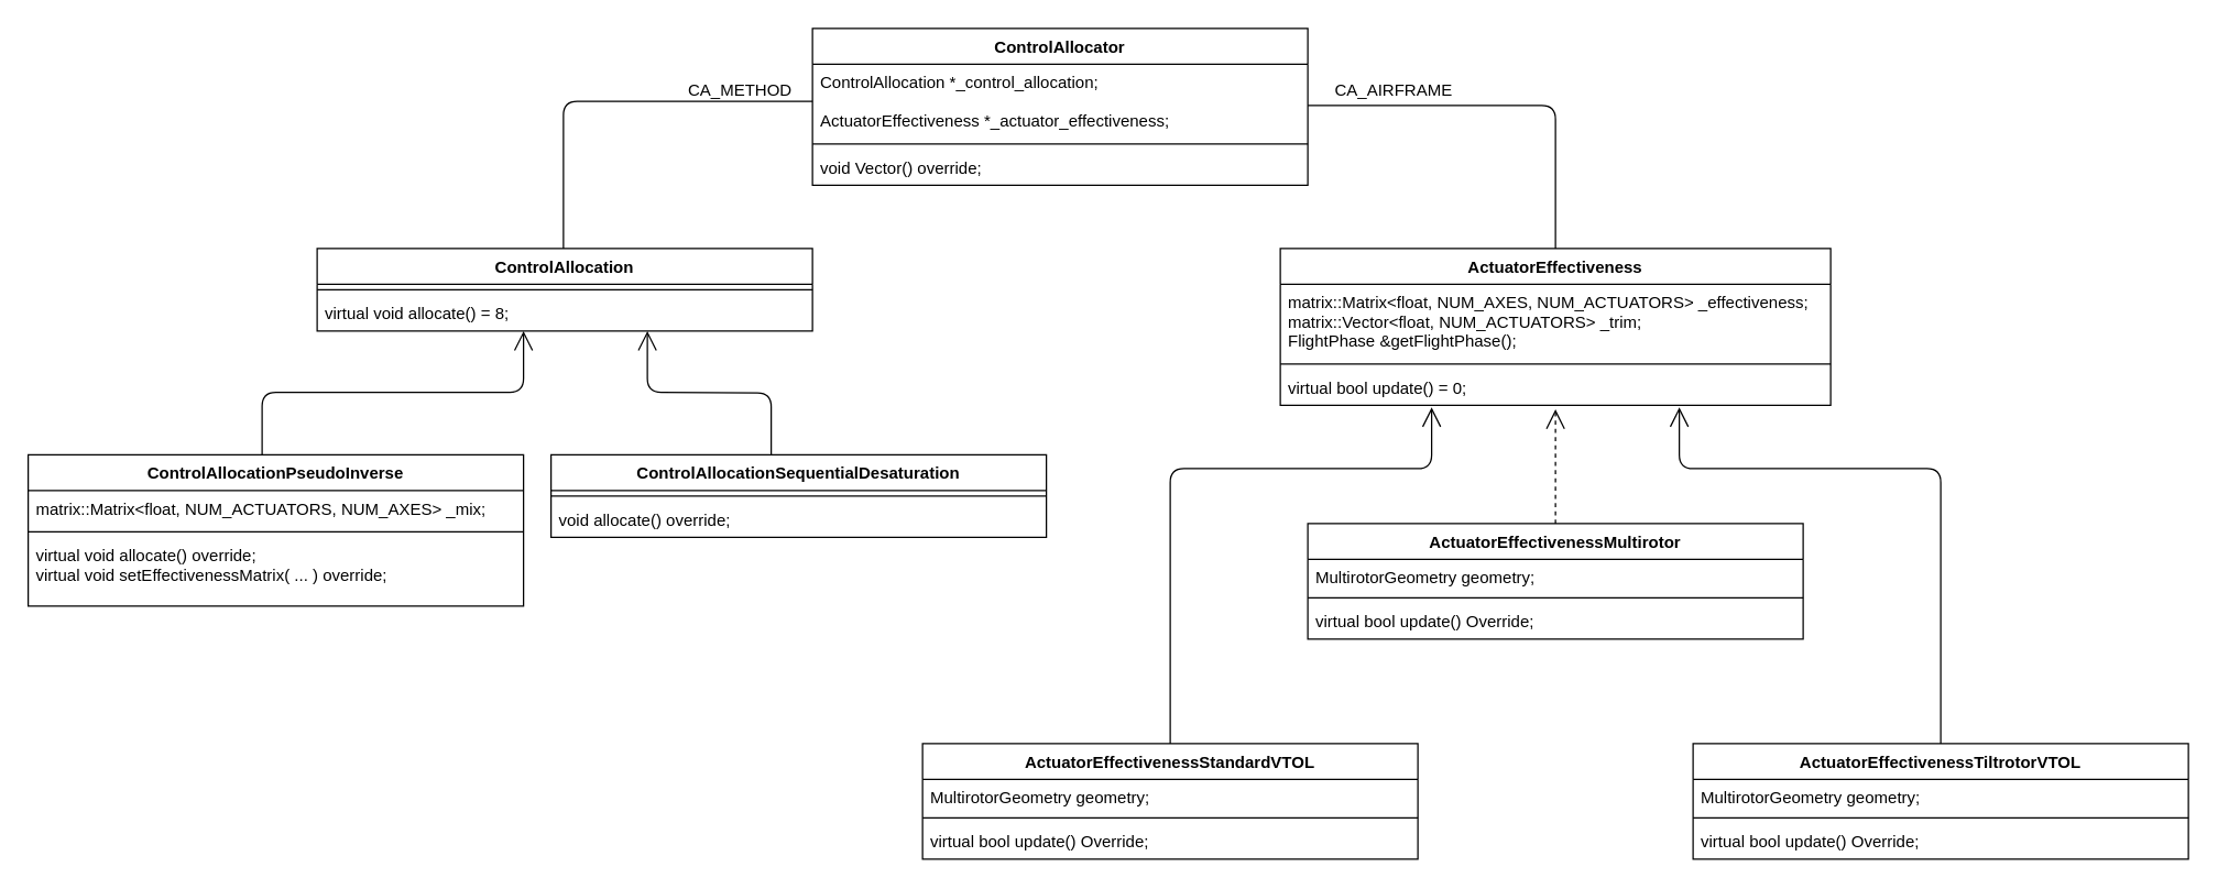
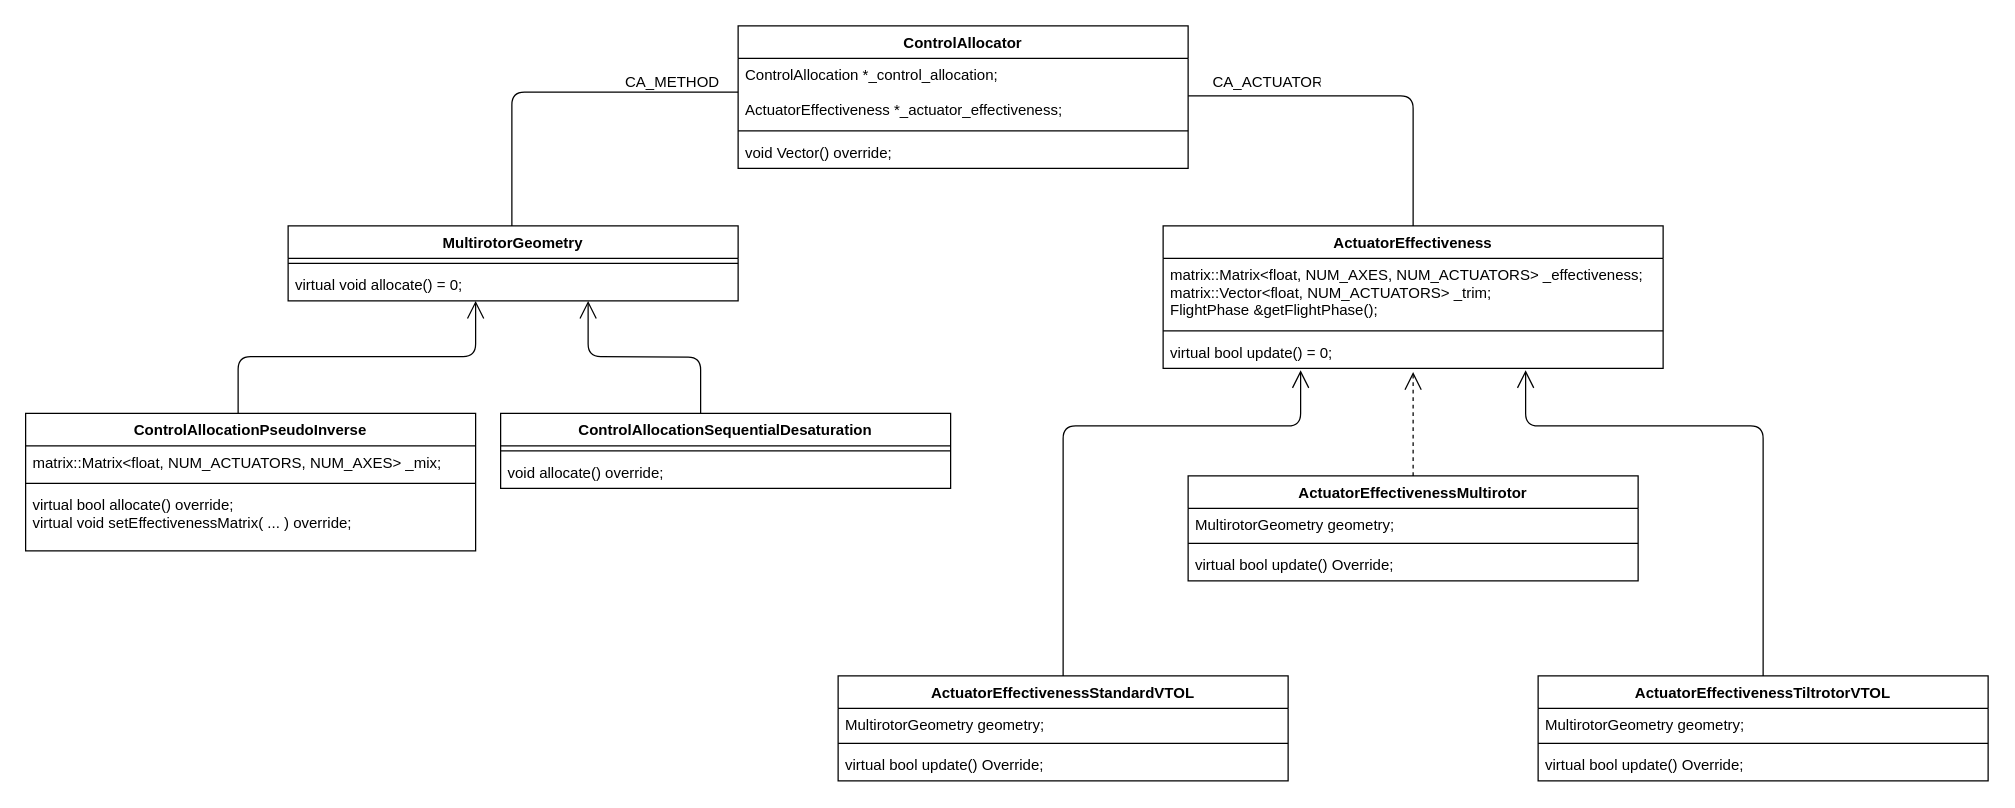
- <mxCell id="24" value="CA_AIRFRAME" style="label;fontStyle=0;strokeColor=none;fillColor=none;align=left;verticalAlign=top;overflow=hidden;spacingLeft=28;spacingRight=4;rotatable=0;points=[[0,0.5],[1,0.5]];portConstraint=eastwest;imageWidth=16;imageHeight=16;image=vscode-webview-resource://c0eb1fc8-a49f-420d-8a1a-55f202b34223/file///home/tsl-desktop/.vscode/extensions/eighthundreds.vscode-drawio-1.0.3/drawioApp/img/clipart/Gear_128x128.png" parent="1" vertex="1"><mxGeometry x="940" y="51" width="120" height="26" as="geometry" /></mxCell>
+ <mxCell id="24" value="CA_ACTUATORS" style="label;fontStyle=0;strokeColor=none;fillColor=none;align=left;verticalAlign=top;overflow=hidden;spacingLeft=28;spacingRight=4;rotatable=0;points=[[0,0.5],[1,0.5]];portConstraint=eastwest;imageWidth=16;imageHeight=16;image=vscode-webview-resource://c0eb1fc8-a49f-420d-8a1a-55f202b34223/file///home/tsl-desktop/.vscode/extensions/eighthundreds.vscode-drawio-1.0.3/drawioApp/img/clipart/Gear_128x128.png" parent="1" vertex="1"><mxGeometry x="940" y="51" width="120" height="26" as="geometry" /></mxCell>
- <mxCell id="6" value="ControlAllocation" style="swimlane;fontStyle=1;align=center;verticalAlign=top;childLayout=stackLayout;horizontal=1;startSize=26;horizontalStack=0;resizeParent=1;resizeParentMax=0;resizeLast=0;collapsible=1;marginBottom=0;" parent="1" vertex="1"><mxGeometry x="230" y="180" width="360" height="60" as="geometry" /></mxCell>
+ <mxCell id="6" value="MultirotorGeometry" style="swimlane;fontStyle=1;align=center;verticalAlign=top;childLayout=stackLayout;horizontal=1;startSize=26;horizontalStack=0;resizeParent=1;resizeParentMax=0;resizeLast=0;collapsible=1;marginBottom=0;" parent="1" vertex="1"><mxGeometry x="230" y="180" width="360" height="60" as="geometry" /></mxCell>
- <mxCell id="8" value="virtual void allocate() = 8;" style="text;strokeColor=none;fillColor=none;align=left;verticalAlign=top;spacingLeft=4;spacingRight=4;overflow=hidden;rotatable=0;points=[[0,0.5],[1,0.5]];portConstraint=eastwest;" parent="6" vertex="1"><mxGeometry y="34" width="360" height="26" as="geometry" /></mxCell>
+ <mxCell id="8" value="virtual void allocate() = 0;" style="text;strokeColor=none;fillColor=none;align=left;verticalAlign=top;spacingLeft=4;spacingRight=4;overflow=hidden;rotatable=0;points=[[0,0.5],[1,0.5]];portConstraint=eastwest;" parent="6" vertex="1"><mxGeometry y="34" width="360" height="26" as="geometry" /></mxCell>
- <mxCell id="13" value="virtual void allocate() override;&#10;&#09;virtual void setEffectivenessMatrix( ... ) override;" style="text;strokeColor=none;fillColor=none;align=left;verticalAlign=top;spacingLeft=4;spacingRight=4;overflow=hidden;rotatable=0;points=[[0,0.5],[1,0.5]];portConstraint=eastwest;" parent="9" vertex="1"><mxGeometry y="60" width="360" height="50" as="geometry" /></mxCell>
+ <mxCell id="13" value="virtual bool allocate() override;&#10;&#09;virtual void setEffectivenessMatrix( ... ) override;" style="text;strokeColor=none;fillColor=none;align=left;verticalAlign=top;spacingLeft=4;spacingRight=4;overflow=hidden;rotatable=0;points=[[0,0.5],[1,0.5]];portConstraint=eastwest;" parent="9" vertex="1"><mxGeometry y="60" width="360" height="50" as="geometry" /></mxCell>
